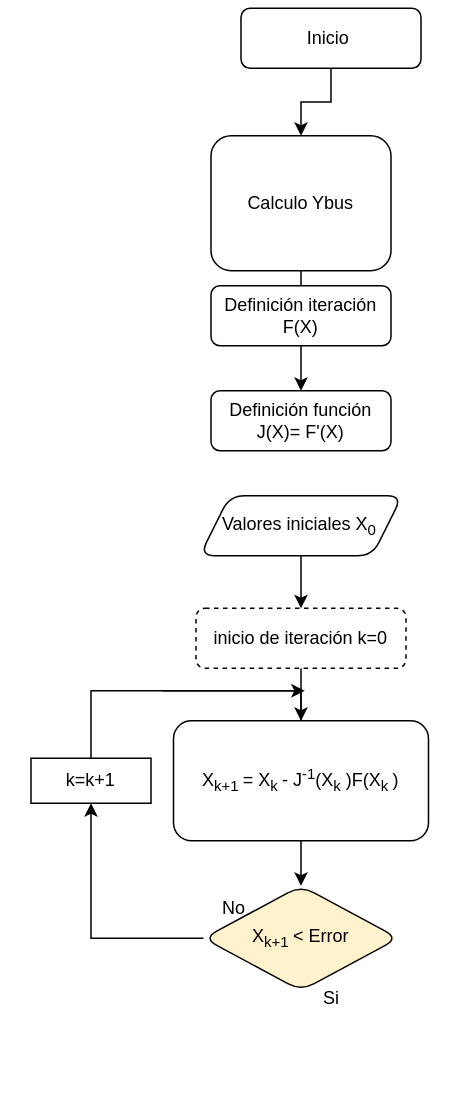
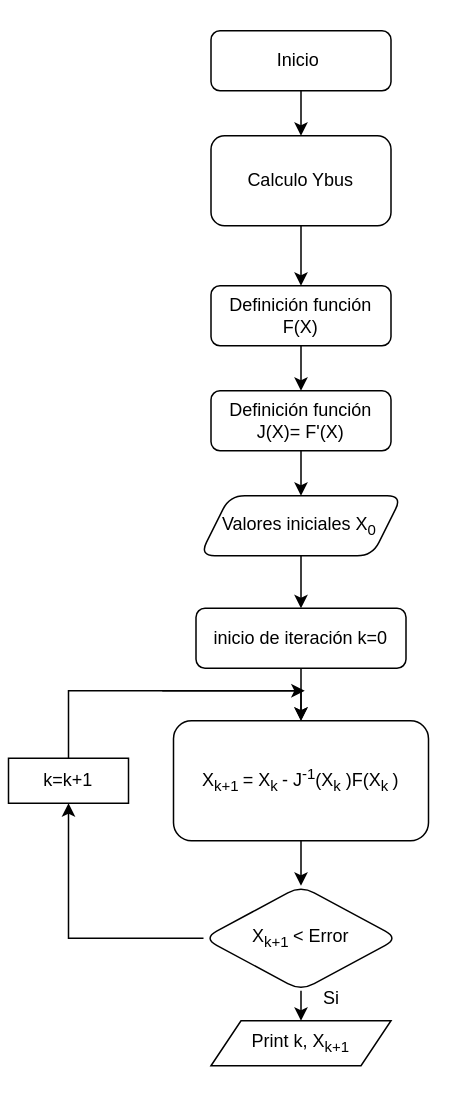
- <mxCell id="3" value="Inicio&amp;nbsp;" style="rounded=1;whiteSpace=wrap;html=1;fontSize=12;glass=0;strokeWidth=1;shadow=0;" parent="1" vertex="1"><mxGeometry x="160" y="5" width="120" height="40" as="geometry" /></mxCell>
+ <mxCell id="3" value="Inicio&amp;nbsp;" style="rounded=1;whiteSpace=wrap;html=1;fontSize=12;glass=0;strokeWidth=1;shadow=0;" parent="1" vertex="1"><mxGeometry x="140" y="20" width="120" height="40" as="geometry" /></mxCell>
- <mxCell id="5" value="Calculo Ybus" style="whiteSpace=wrap;html=1;rounded=1;glass=0;strokeWidth=1;shadow=0;" vertex="1" parent="1"><mxGeometry x="140" y="90" width="120" height="90" as="geometry" /></mxCell>
+ <mxCell id="5" value="Calculo Ybus" style="whiteSpace=wrap;html=1;rounded=1;glass=0;strokeWidth=1;shadow=0;" vertex="1" parent="1"><mxGeometry x="140" y="90" width="120" height="60" as="geometry" /></mxCell>
- <mxCell id="7" value="Definición iteración F(X)" style="rounded=1;whiteSpace=wrap;html=1;fontSize=12;glass=0;strokeWidth=1;shadow=0;" vertex="1" parent="1"><mxGeometry x="140" y="190" width="120" height="40" as="geometry" /></mxCell>
+ <mxCell id="7" value="Definición función F(X)" style="rounded=1;whiteSpace=wrap;html=1;fontSize=12;glass=0;strokeWidth=1;shadow=0;" vertex="1" parent="1"><mxGeometry x="140" y="190" width="120" height="40" as="geometry" /></mxCell>
+ <mxCell id="8" value="" style="edgeStyle=orthogonalEdgeStyle;rounded=0;orthogonalLoop=1;jettySize=auto;html=1;" edge="1" parent="1" source="9" target="11"><mxGeometry relative="1" as="geometry" /></mxCell>
- <mxCell id="13" value="inicio de iteración k=0" style="whiteSpace=wrap;html=1;rounded=1;glass=0;strokeWidth=1;shadow=0;dashed=1;" vertex="1" parent="1"><mxGeometry x="130" y="405" width="140" height="40" as="geometry" /></mxCell>
+ <mxCell id="13" value="inicio de iteración k=0" style="whiteSpace=wrap;html=1;rounded=1;glass=0;strokeWidth=1;shadow=0;" vertex="1" parent="1"><mxGeometry x="130" y="405" width="140" height="40" as="geometry" /></mxCell>
- <mxCell id="12" style="edgeStyle=orthogonalEdgeStyle;rounded=0;orthogonalLoop=1;jettySize=auto;html=1;exitX=0.5;exitY=1;exitDx=0;exitDy=0;entryX=0.5;entryY=0;entryDx=0;entryDy=0;endArrow=none;" edge="1" parent="1" source="13" target="15"><mxGeometry relative="1" as="geometry" /></mxCell>
+ <mxCell id="12" style="edgeStyle=orthogonalEdgeStyle;rounded=0;orthogonalLoop=1;jettySize=auto;html=1;exitX=0.5;exitY=1;exitDx=0;exitDy=0;entryX=0.5;entryY=0;entryDx=0;entryDy=0;" edge="1" parent="1" source="13" target="15"><mxGeometry relative="1" as="geometry" /></mxCell>
- <mxCell id="20" value="k=k+1" style="whiteSpace=wrap;html=1;" vertex="1" parent="1"><mxGeometry x="20" y="505" width="80" height="30" as="geometry" /></mxCell>
+ <mxCell id="20" value="k=k+1" style="whiteSpace=wrap;html=1;" vertex="1" parent="1"><mxGeometry x="5" y="505" width="80" height="30" as="geometry" /></mxCell>
- <mxCell id="22" value="No" style="text;html=1;align=center;verticalAlign=middle;resizable=0;points=[];autosize=1;strokeColor=none;fillColor=none;" vertex="1" parent="1"><mxGeometry x="135" y="590" width="40" height="30" as="geometry" /></mxCell>
- <mxCell id="18" value="X&lt;sub&gt;k+1 &lt;/sub&gt;&amp;lt; Error" style="rhombus;whiteSpace=wrap;html=1;rounded=1;glass=0;strokeWidth=1;shadow=0;fillColor=#fff2cc;" vertex="1" parent="1"><mxGeometry x="135" y="590" width="130" height="70" as="geometry" /></mxCell>
+ <mxCell id="18" value="X&lt;sub&gt;k+1 &lt;/sub&gt;&amp;lt; Error" style="rhombus;whiteSpace=wrap;html=1;rounded=1;glass=0;strokeWidth=1;shadow=0;" vertex="1" parent="1"><mxGeometry x="135" y="590" width="130" height="70" as="geometry" /></mxCell>
+ <mxCell id="17" style="edgeStyle=orthogonalEdgeStyle;rounded=0;orthogonalLoop=1;jettySize=auto;html=1;exitX=0.5;exitY=1;exitDx=0;exitDy=0;entryX=0.5;entryY=0;entryDx=0;entryDy=0;" edge="1" parent="1" source="18" target="23"><mxGeometry relative="1" as="geometry" /></mxCell>
+ <mxCell id="23" value="Print k, &lt;span style=&quot;text-wrap: nowrap;&quot;&gt;X&lt;sub&gt;k+1&lt;/sub&gt;&lt;/span&gt;" style="shape=parallelogram;perimeter=parallelogramPerimeter;whiteSpace=wrap;html=1;fixedSize=1;" vertex="1" parent="1"><mxGeometry x="140" y="680" width="120" height="30" as="geometry" /></mxCell>
